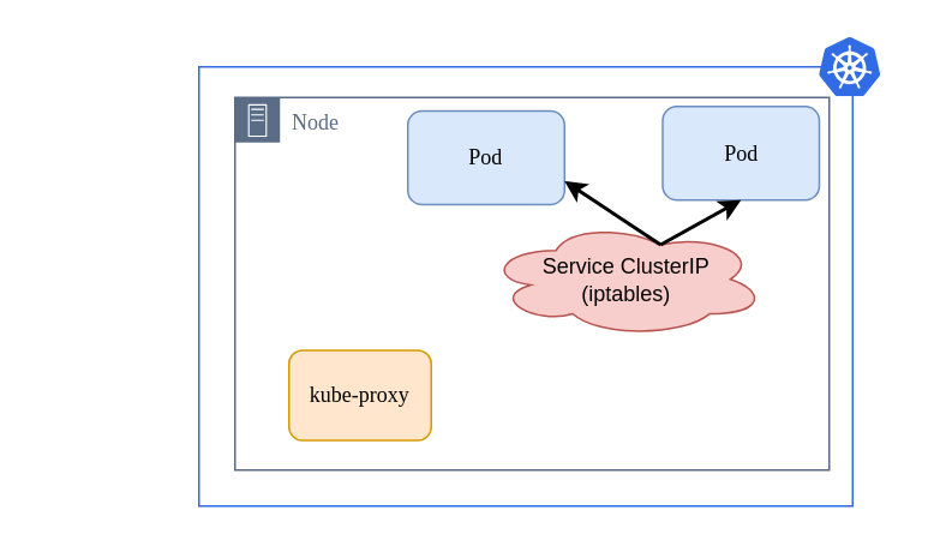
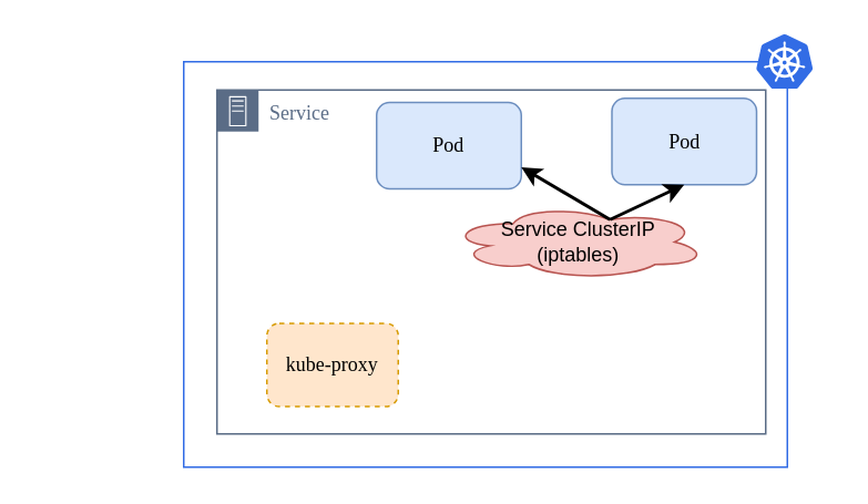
- <mxCell id="5" value="&lt;font face=&quot;Tahoma&quot;&gt;Node&lt;/font&gt;" style="points=[[0,0],[0.25,0],[0.5,0],[0.75,0],[1,0],[1,0.25],[1,0.5],[1,0.75],[1,1],[0.75,1],[0.5,1],[0.25,1],[0,1],[0,0.75],[0,0.5],[0,0.25]];outlineConnect=0;gradientColor=none;html=1;whiteSpace=wrap;fontSize=12;fontStyle=0;shape=mxgraph.aws4.group;grIcon=mxgraph.aws4.group_on_premise;strokeColor=#5A6C86;fillColor=none;verticalAlign=top;align=left;spacingLeft=30;fontColor=#5A6C86;dashed=0;" parent="2" vertex="1"><mxGeometry x="110" y="33" width="330" height="207" as="geometry" /></mxCell>
+ <mxCell id="5" value="&lt;font face=&quot;Tahoma&quot;&gt;Service&lt;/font&gt;" style="points=[[0,0],[0.25,0],[0.5,0],[0.75,0],[1,0],[1,0.25],[1,0.5],[1,0.75],[1,1],[0.75,1],[0.5,1],[0.25,1],[0,1],[0,0.75],[0,0.5],[0,0.25]];outlineConnect=0;gradientColor=none;html=1;whiteSpace=wrap;fontSize=12;fontStyle=0;shape=mxgraph.aws4.group;grIcon=mxgraph.aws4.group_on_premise;strokeColor=#5A6C86;fillColor=none;verticalAlign=top;align=left;spacingLeft=30;fontColor=#5A6C86;dashed=0;" parent="2" vertex="1"><mxGeometry x="110" y="33" width="330" height="207" as="geometry" /></mxCell>
- <mxCell id="8" value="&lt;div&gt;Service&amp;nbsp;&lt;span&gt;ClusterIP&lt;br&gt;(iptables)&lt;/span&gt;&lt;/div&gt;" style="ellipse;shape=cloud;whiteSpace=wrap;html=1;fillColor=#f8cecc;strokeColor=#b85450;" parent="2" vertex="1"><mxGeometry x="249.5" y="102" width="155" height="64" as="geometry" /></mxCell>
+ <mxCell id="8" value="&lt;div&gt;Service&amp;nbsp;&lt;span&gt;ClusterIP&lt;br&gt;(iptables)&lt;/span&gt;&lt;/div&gt;" style="ellipse;shape=cloud;whiteSpace=wrap;html=1;fillColor=#f8cecc;strokeColor=#b85450;" parent="2" vertex="1"><mxGeometry x="249.5" y="102" width="155" height="45" as="geometry" /></mxCell>
- <mxCell id="11" value="&lt;div&gt;kube-proxy&lt;/div&gt;" style="rounded=1;whiteSpace=wrap;html=1;strokeColor=#d79b00;fillColor=#ffe6cc;fontFamily=Tahoma;" vertex="1" parent="2"><mxGeometry x="140" y="173.5" width="79" height="50" as="geometry" /></mxCell>
+ <mxCell id="11" value="&lt;div&gt;kube-proxy&lt;/div&gt;" style="rounded=1;whiteSpace=wrap;html=1;strokeColor=#d79b00;fillColor=#ffe6cc;fontFamily=Tahoma;dashed=1;" vertex="1" parent="2"><mxGeometry x="140" y="173.5" width="79" height="50" as="geometry" /></mxCell>
